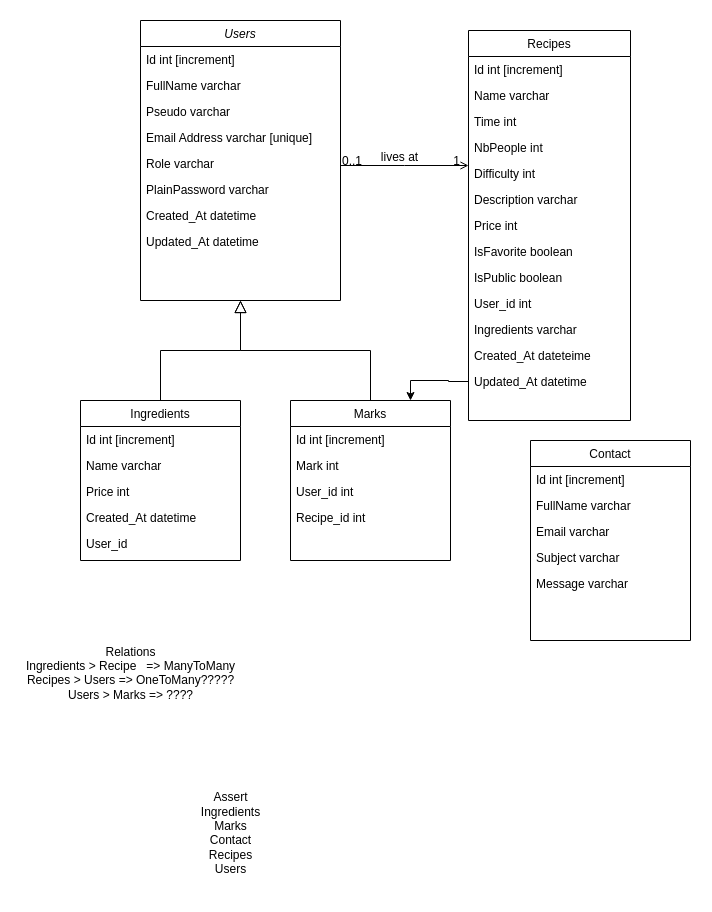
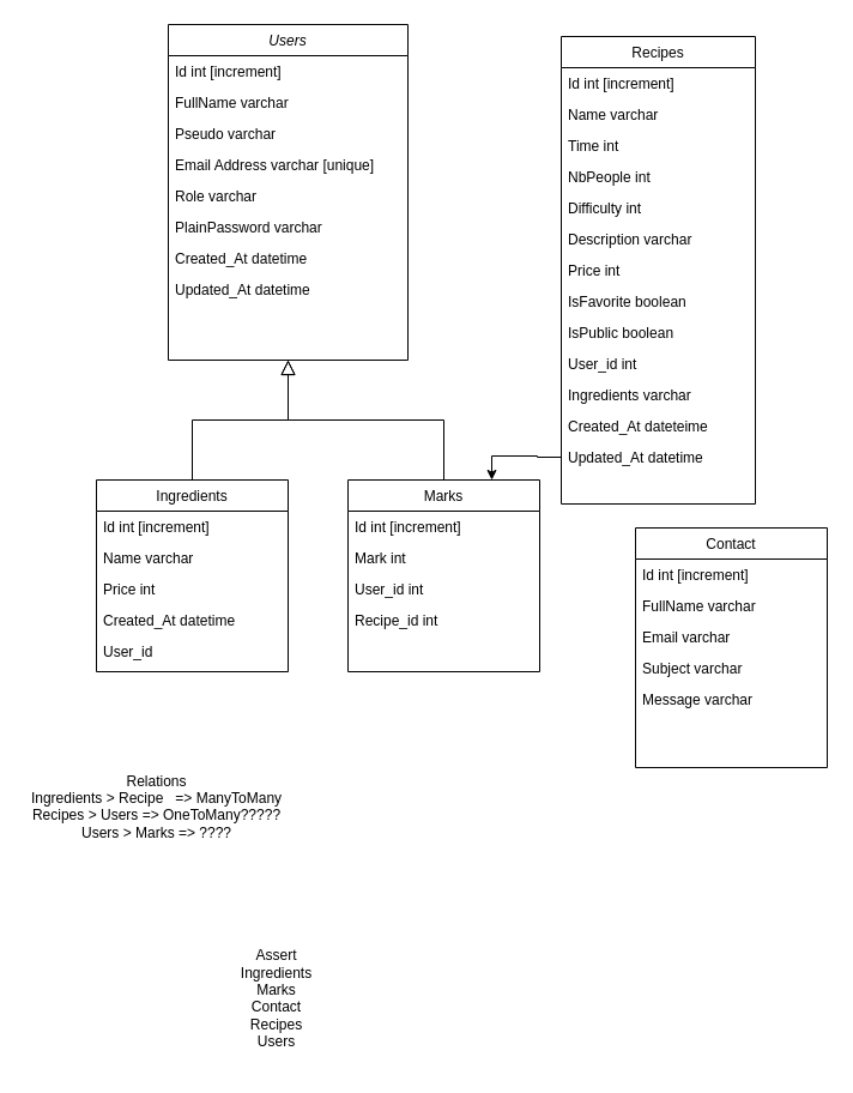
- <mxCell id="27" value="" style="endArrow=open;shadow=0;strokeWidth=1;rounded=0;endFill=1;edgeStyle=elbowEdgeStyle;elbow=vertical;" parent="1" source="2" target="13" edge="1"><mxGeometry x="0.5" y="41" relative="1" as="geometry"><mxPoint x="340" y="232" as="sourcePoint" /><mxPoint x="500" y="232" as="targetPoint" /><mxPoint x="-40" y="32" as="offset" /></mxGeometry></mxCell>
- <mxCell id="28" value="0..1" style="resizable=0;align=left;verticalAlign=bottom;labelBackgroundColor=none;fontSize=12;" parent="27" connectable="0" vertex="1"><mxGeometry x="-1" relative="1" as="geometry"><mxPoint y="4" as="offset" /></mxGeometry></mxCell>
- <mxCell id="29" value="1" style="resizable=0;align=right;verticalAlign=bottom;labelBackgroundColor=none;fontSize=12;" parent="27" connectable="0" vertex="1"><mxGeometry x="1" relative="1" as="geometry"><mxPoint x="-7" y="4" as="offset" /></mxGeometry></mxCell>
- <mxCell id="30" value="lives at" style="text;html=1;resizable=0;points=[];;align=center;verticalAlign=middle;labelBackgroundColor=none;rounded=0;shadow=0;strokeWidth=1;fontSize=12;" parent="27" vertex="1" connectable="0"><mxGeometry x="0.5" y="49" relative="1" as="geometry"><mxPoint x="-38" y="40" as="offset" /></mxGeometry></mxCell>
